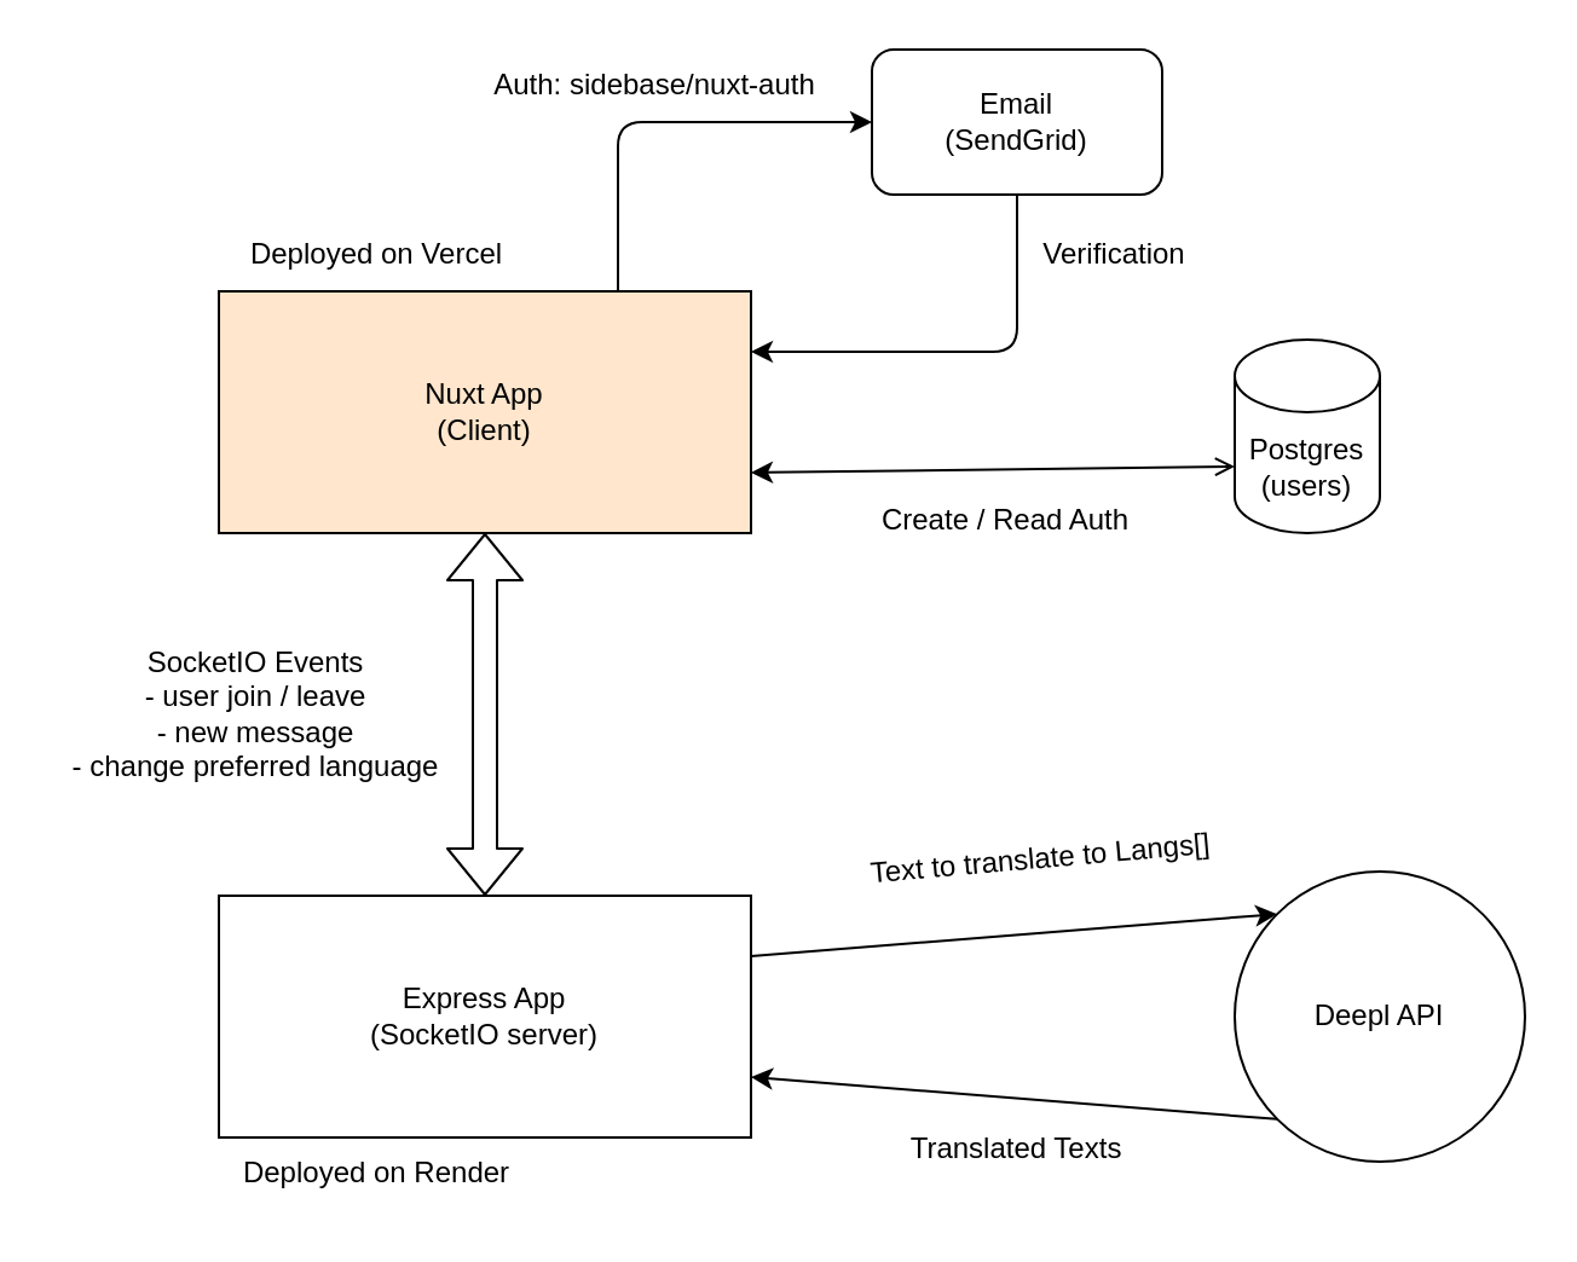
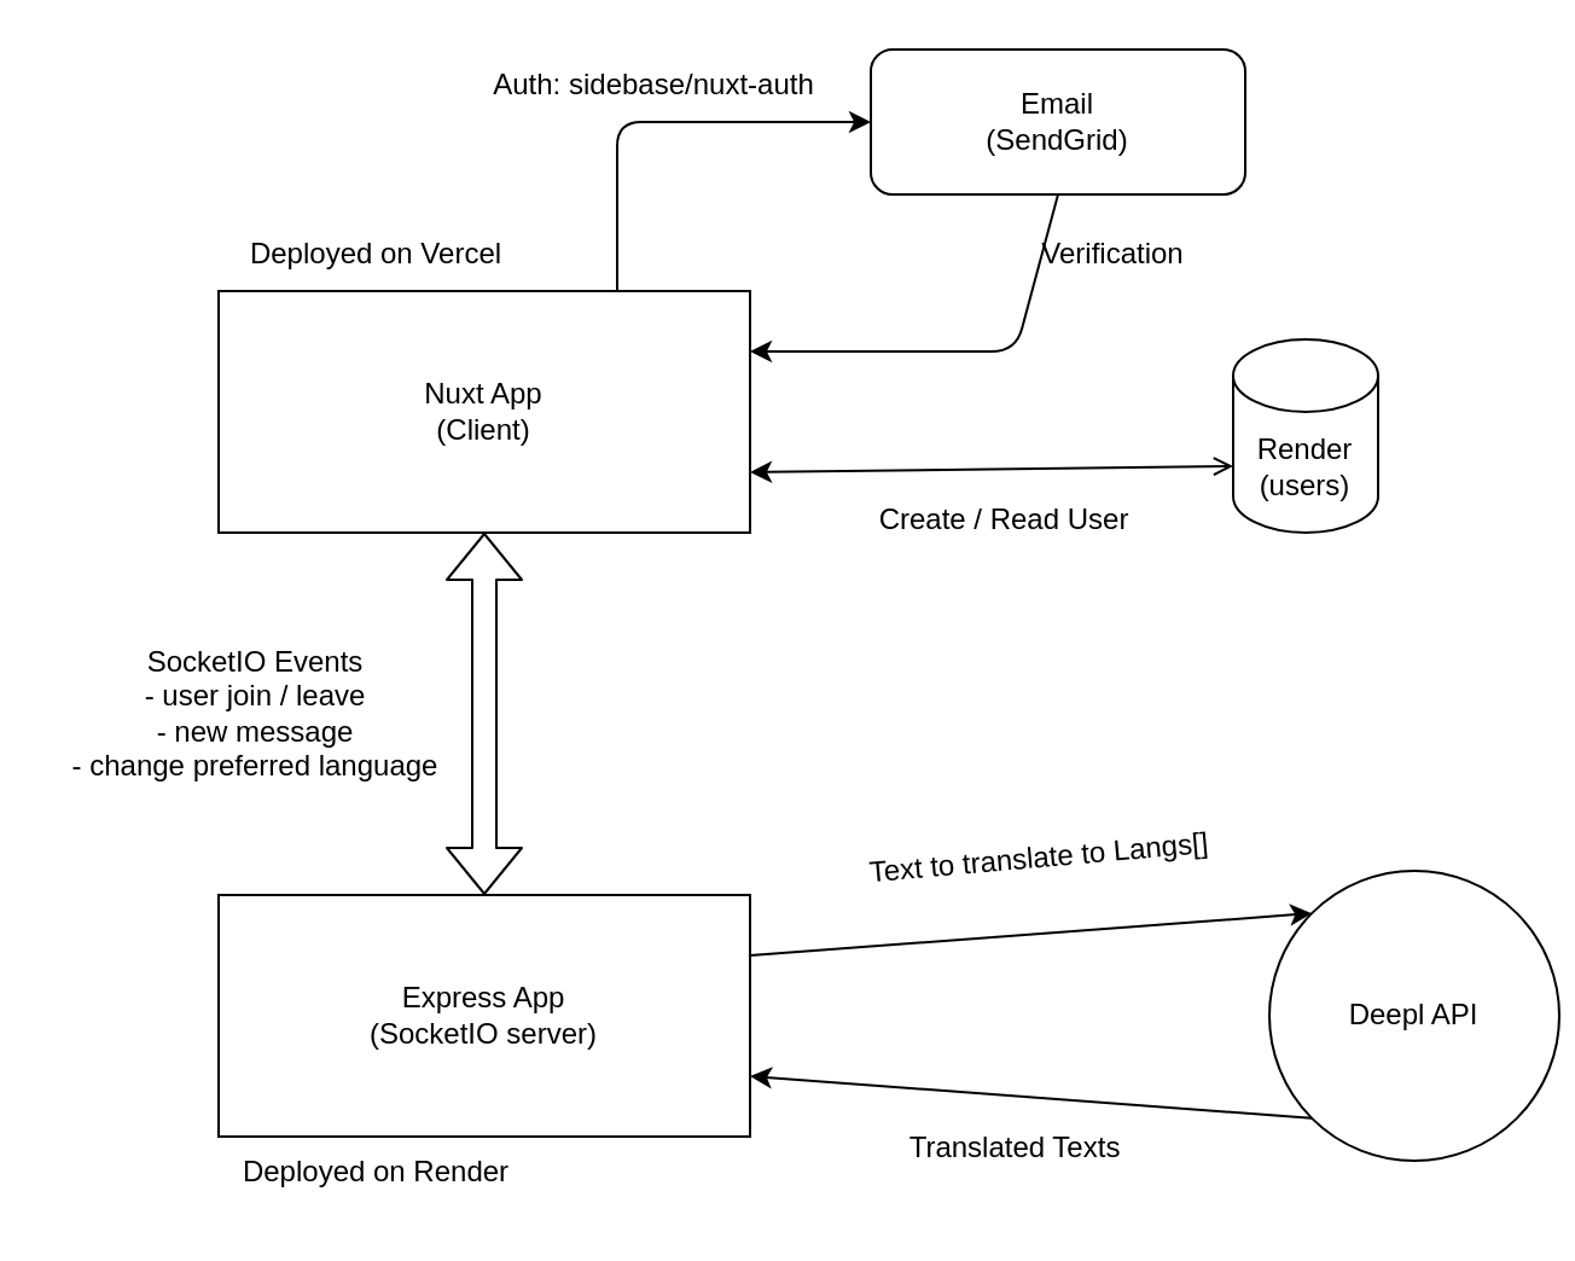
- <mxCell id="16" value="Email&lt;br&gt;(SendGrid)" style="rounded=1;whiteSpace=wrap;html=1;" vertex="1" parent="1"><mxGeometry x="360" y="20" width="120" height="60" as="geometry" /></mxCell>
+ <mxCell id="16" value="Email&lt;br&gt;(SendGrid)" style="rounded=1;whiteSpace=wrap;html=1;" vertex="1" parent="1"><mxGeometry x="360" y="20" width="155" height="60" as="geometry" /></mxCell>
- <mxCell id="2" value="Nuxt App&lt;br&gt;(Client)" style="rounded=0;whiteSpace=wrap;html=1;fillColor=#ffe6cc;" vertex="1" parent="1"><mxGeometry x="90" y="120" width="220" height="100" as="geometry" /></mxCell>
+ <mxCell id="2" value="Nuxt App&lt;br&gt;(Client)" style="rounded=0;whiteSpace=wrap;html=1;" vertex="1" parent="1"><mxGeometry x="90" y="120" width="220" height="100" as="geometry" /></mxCell>
- <mxCell id="6" value="Postgres&lt;br&gt;(users)" style="shape=cylinder3;whiteSpace=wrap;html=1;boundedLbl=1;backgroundOutline=1;size=15;" vertex="1" parent="1"><mxGeometry x="510" y="140" width="60" height="80" as="geometry" /></mxCell>
+ <mxCell id="6" value="Render&lt;br&gt;(users)" style="shape=cylinder3;whiteSpace=wrap;html=1;boundedLbl=1;backgroundOutline=1;size=15;" vertex="1" parent="1"><mxGeometry x="510" y="140" width="60" height="80" as="geometry" /></mxCell>
- <mxCell id="20" value="Create / Read Auth" style="text;html=1;align=center;verticalAlign=middle;resizable=0;points=[];autosize=1;strokeColor=none;fillColor=none;" vertex="1" parent="1"><mxGeometry x="350" y="200" width="130" height="30" as="geometry" /></mxCell>
+ <mxCell id="20" value="Create / Read User" style="text;html=1;align=center;verticalAlign=middle;resizable=0;points=[];autosize=1;strokeColor=none;fillColor=none;" vertex="1" parent="1"><mxGeometry x="350" y="200" width="130" height="30" as="geometry" /></mxCell>
- <mxCell id="7" value="Deepl API" style="ellipse;whiteSpace=wrap;html=1;aspect=fixed;" vertex="1" parent="1"><mxGeometry x="510" y="360" width="120" height="120" as="geometry" /></mxCell>
+ <mxCell id="7" value="Deepl API" style="ellipse;whiteSpace=wrap;html=1;aspect=fixed;" vertex="1" parent="1"><mxGeometry x="525" y="360" width="120" height="120" as="geometry" /></mxCell>
